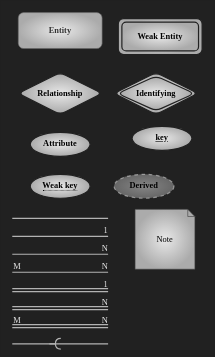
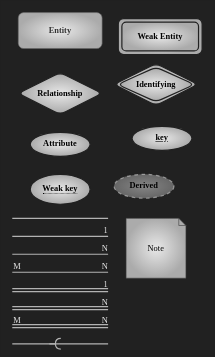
- <mxCell id="5" value="Identifying" style="shape=rhombus;double=1;perimeter=rhombusPerimeter;whiteSpace=wrap;html=1;align=center;rounded=1;labelBackgroundColor=none;fontFamily=Tahoma;fontSize=14;fontColor=#000000;strokeColor=#212121;strokeWidth=2;fillColor=#E8E8E8;gradientColor=#ABABAB;gradientDirection=radial;fontStyle=1" parent="1" vertex="1"><mxGeometry x="190" y="120" width="140" height="70" as="geometry" /></mxCell>
+ <mxCell id="5" value="Identifying" style="shape=rhombus;double=1;perimeter=rhombusPerimeter;whiteSpace=wrap;html=1;align=center;rounded=1;labelBackgroundColor=none;fontFamily=Tahoma;fontSize=14;fontColor=#000000;strokeColor=#212121;strokeWidth=2;fillColor=#E8E8E8;gradientColor=#ABABAB;gradientDirection=radial;fontStyle=1" parent="1" vertex="1"><mxGeometry x="190" y="105" width="140" height="70" as="geometry" /></mxCell>
- <mxCell id="8" value="&lt;span style=&quot;border-bottom: 1px dotted&quot;&gt;Weak key&lt;/span&gt;" style="ellipse;whiteSpace=wrap;html=1;align=center;rounded=1;labelBackgroundColor=none;fontFamily=Tahoma;fontSize=14;fontColor=#000000;strokeColor=#212121;strokeWidth=2;fillColor=#E8E8E8;gradientColor=#ABABAB;gradientDirection=radial;fontStyle=1" parent="1" vertex="1"><mxGeometry x="50" y="290" width="100" height="40" as="geometry" /></mxCell>
+ <mxCell id="8" value="&lt;span style=&quot;border-bottom: 1px dotted&quot;&gt;Weak key&lt;/span&gt;" style="ellipse;whiteSpace=wrap;html=1;align=center;rounded=1;labelBackgroundColor=none;fontFamily=Tahoma;fontSize=14;fontColor=#000000;strokeColor=#212121;strokeWidth=2;fillColor=#E8E8E8;gradientColor=#ABABAB;gradientDirection=radial;fontStyle=1" parent="1" vertex="1"><mxGeometry x="50" y="290" width="100" height="50" as="geometry" /></mxCell>
- <mxCell id="10" value="Note" style="shape=note;size=12;whiteSpace=wrap;html=1;rounded=1;shadow=0;glass=0;labelBackgroundColor=none;labelBorderColor=none;fontFamily=Tahoma;fontSize=14;fontColor=#000000;strokeColor=#3D3D3D;strokeWidth=1;fillColor=#E8E8E8;gradientColor=#ABABAB;gradientDirection=radial;" parent="1" vertex="1"><mxGeometry x="225" y="348.5" width="100" height="100" as="geometry" /></mxCell>
+ <mxCell id="10" value="Note" style="shape=note;size=12;whiteSpace=wrap;html=1;rounded=1;shadow=0;glass=0;labelBackgroundColor=none;labelBorderColor=none;fontFamily=Tahoma;fontSize=14;fontColor=#000000;strokeColor=#3D3D3D;strokeWidth=1;fillColor=#E8E8E8;gradientColor=#ABABAB;gradientDirection=radial;" parent="1" vertex="1"><mxGeometry x="210" y="363.5" width="100" height="100" as="geometry" /></mxCell>
